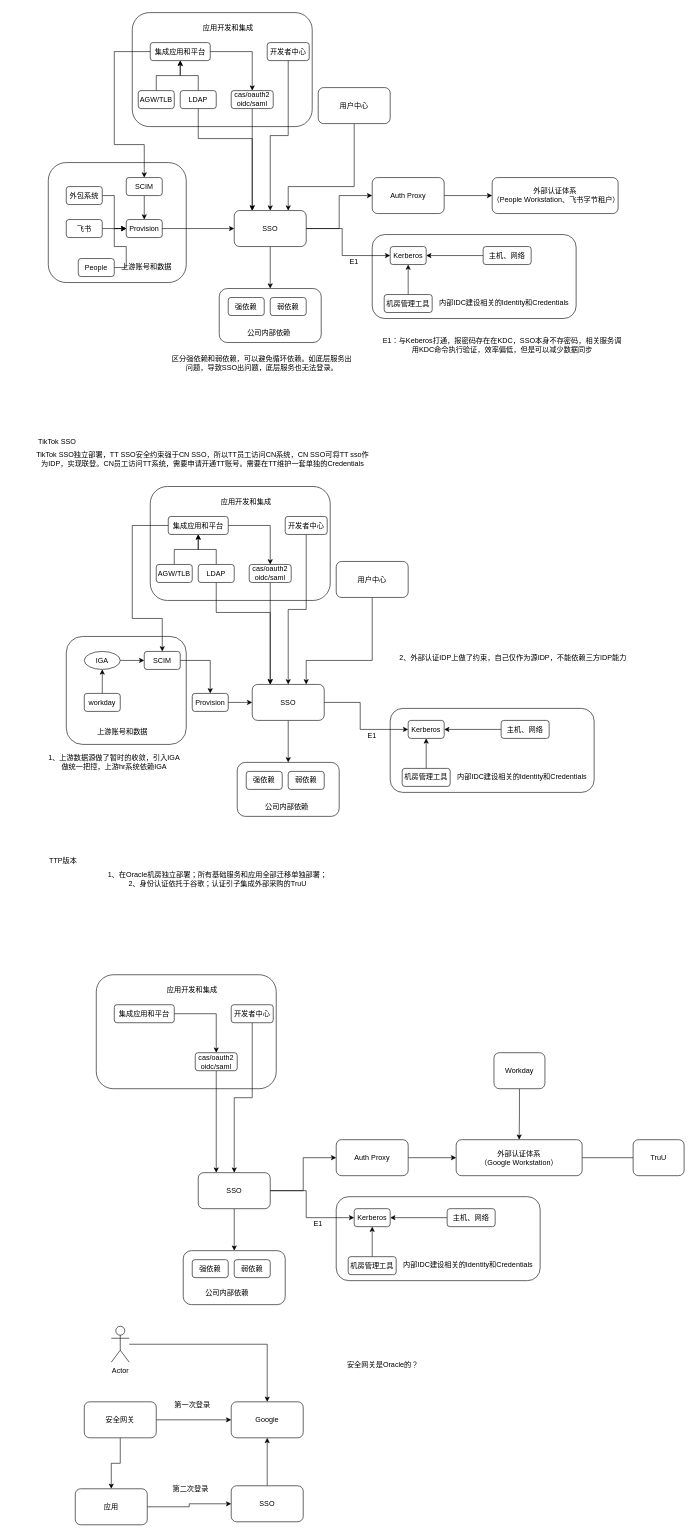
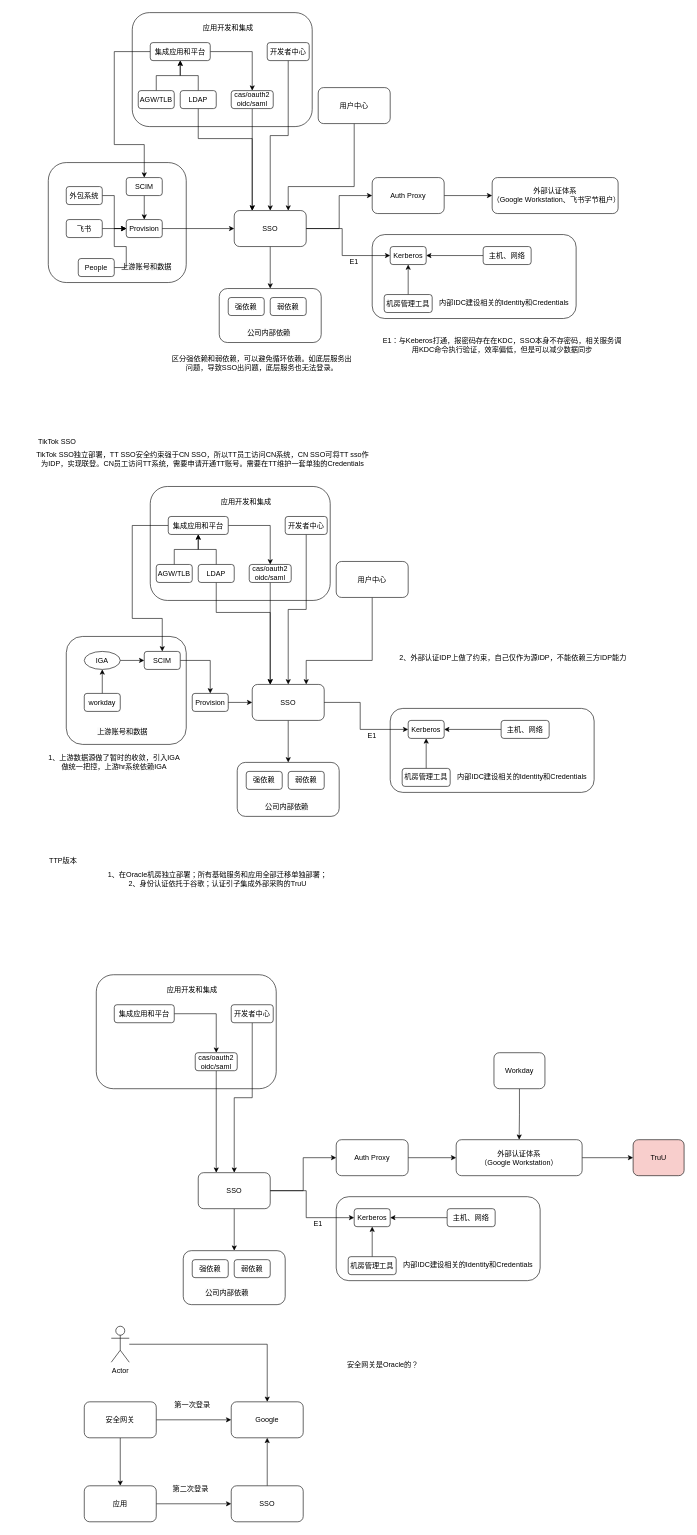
- <mxCell id="9" value="外部认证体系&lt;br&gt;（People Workstation、飞书字节租户）" style="rounded=1;whiteSpace=wrap;html=1;" vertex="1" parent="1"><mxGeometry x="820" y="295" width="210" height="60" as="geometry" /></mxCell>
+ <mxCell id="9" value="外部认证体系&lt;br&gt;（Google Workstation、飞书字节租户）" style="rounded=1;whiteSpace=wrap;html=1;" vertex="1" parent="1"><mxGeometry x="820" y="295" width="210" height="60" as="geometry" /></mxCell>
- <mxCell id="102" style="edgeStyle=orthogonalEdgeStyle;rounded=0;orthogonalLoop=1;jettySize=auto;html=1;endArrow=none;" edge="1" parent="1" source="103" target="127"><mxGeometry relative="1" as="geometry" /></mxCell>
+ <mxCell id="102" style="edgeStyle=orthogonalEdgeStyle;rounded=0;orthogonalLoop=1;jettySize=auto;html=1;" edge="1" parent="1" source="103" target="127"><mxGeometry relative="1" as="geometry" /></mxCell>
- <mxCell id="127" value="TruU" style="rounded=1;whiteSpace=wrap;html=1;" vertex="1" parent="1"><mxGeometry x="1055" y="1899" width="85" height="60" as="geometry" /></mxCell>
+ <mxCell id="127" value="TruU" style="rounded=1;whiteSpace=wrap;html=1;fillColor=#f8cecc;" vertex="1" parent="1"><mxGeometry x="1055" y="1899" width="85" height="60" as="geometry" /></mxCell>
- <mxCell id="134" value="应用" style="rounded=1;whiteSpace=wrap;html=1;" vertex="1" parent="1"><mxGeometry x="125" y="2481" width="120" height="60" as="geometry" /></mxCell>
+ <mxCell id="134" value="应用" style="rounded=1;whiteSpace=wrap;html=1;" vertex="1" parent="1"><mxGeometry x="140" y="2476" width="120" height="60" as="geometry" /></mxCell>
